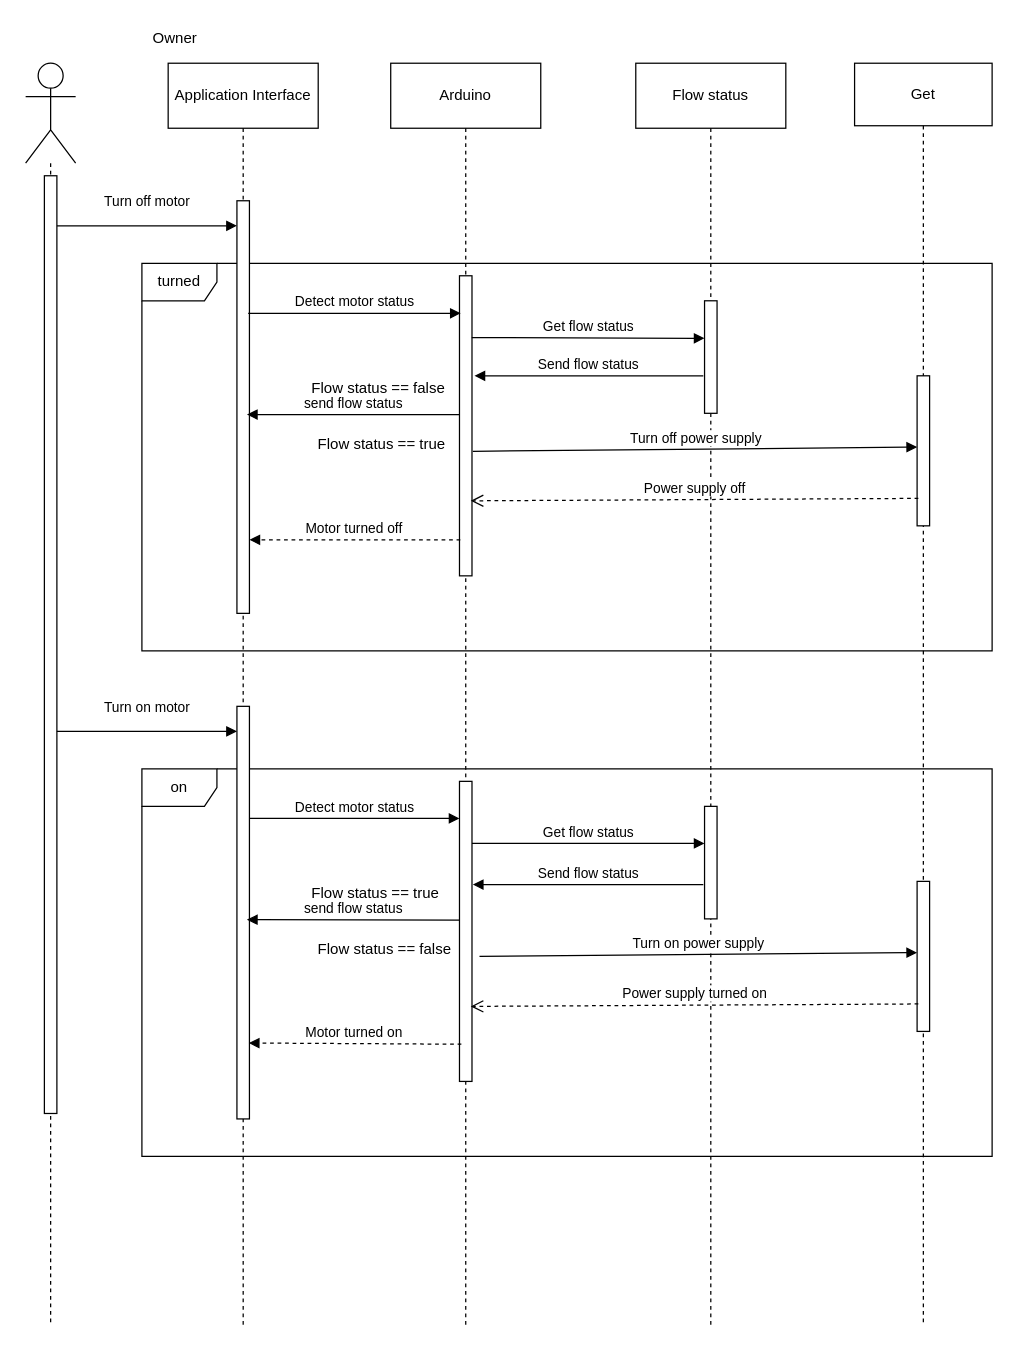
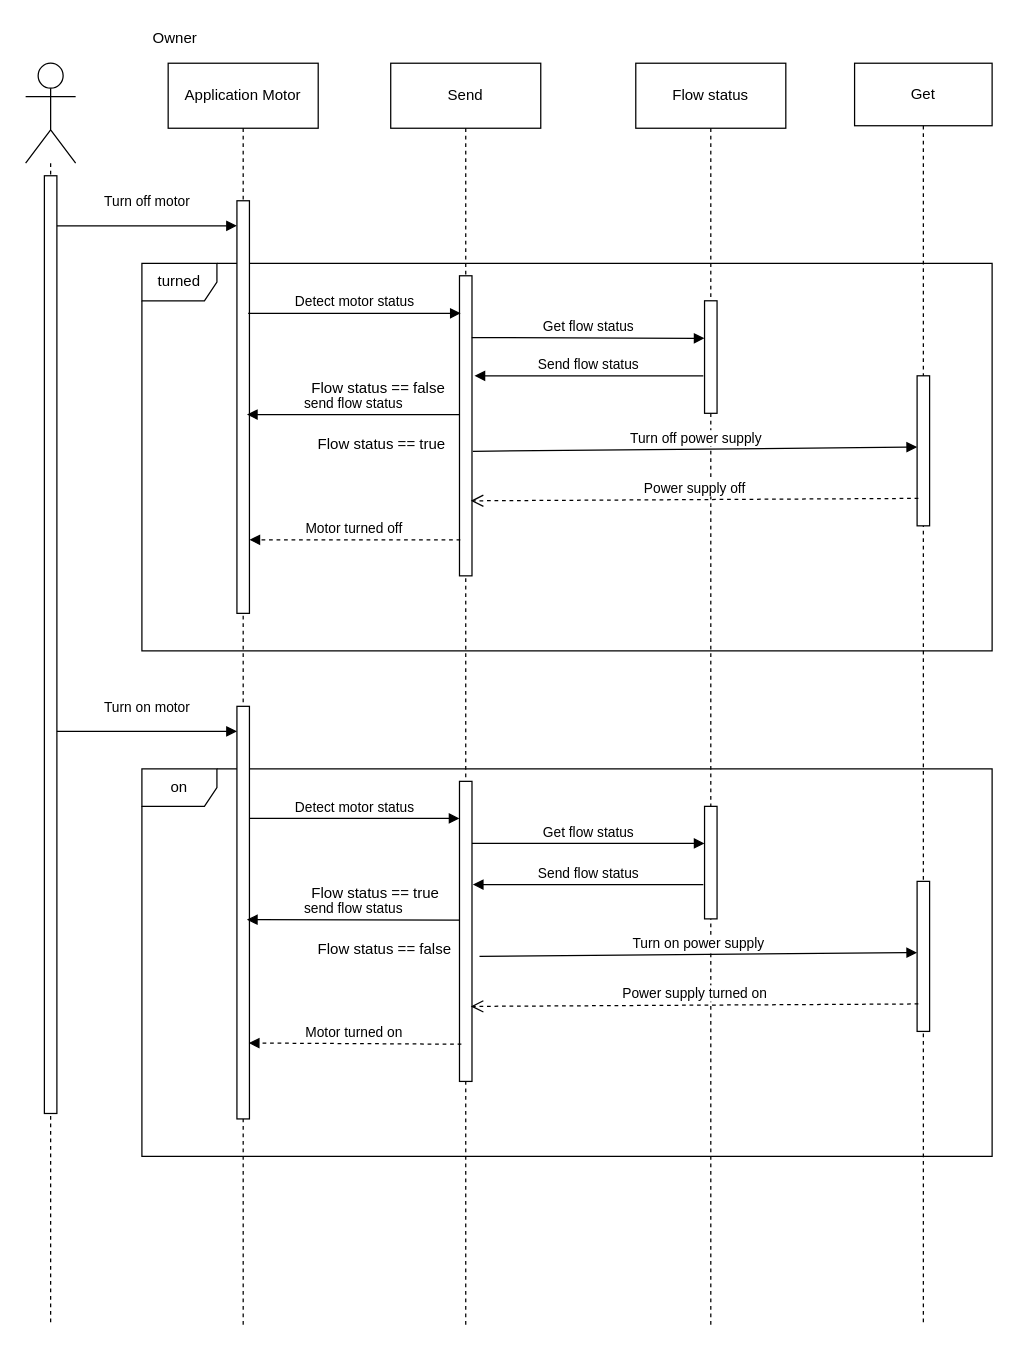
- <mxCell id="5" value="&lt;span style=&quot;white-space: nowrap&quot;&gt;Application Interface&lt;/span&gt;" style="shape=umlLifeline;perimeter=lifelinePerimeter;whiteSpace=wrap;html=1;container=1;collapsible=0;recursiveResize=0;outlineConnect=0;size=52;" parent="1" vertex="1"><mxGeometry x="134" y="50" width="120" height="1010" as="geometry" /></mxCell>
+ <mxCell id="5" value="&lt;span style=&quot;white-space: nowrap&quot;&gt;Application Motor&lt;/span&gt;" style="shape=umlLifeline;perimeter=lifelinePerimeter;whiteSpace=wrap;html=1;container=1;collapsible=0;recursiveResize=0;outlineConnect=0;size=52;" parent="1" vertex="1"><mxGeometry x="134" y="50" width="120" height="1010" as="geometry" /></mxCell>
- <mxCell id="7" value="Arduino" style="shape=umlLifeline;perimeter=lifelinePerimeter;whiteSpace=wrap;html=1;container=1;collapsible=0;recursiveResize=0;outlineConnect=0;size=52;" parent="1" vertex="1"><mxGeometry x="312" y="50" width="120" height="1010" as="geometry" /></mxCell>
+ <mxCell id="7" value="Send" style="shape=umlLifeline;perimeter=lifelinePerimeter;whiteSpace=wrap;html=1;container=1;collapsible=0;recursiveResize=0;outlineConnect=0;size=52;" parent="1" vertex="1"><mxGeometry x="312" y="50" width="120" height="1010" as="geometry" /></mxCell>
